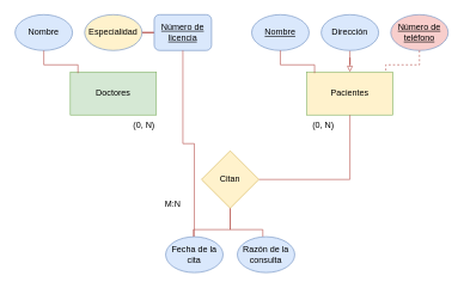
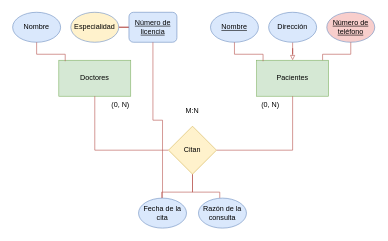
- <mxCell id="15" style="edgeStyle=orthogonalEdgeStyle;rounded=0;orthogonalLoop=1;jettySize=auto;html=1;entryX=0.917;entryY=0;entryDx=0;entryDy=0;entryPerimeter=0;endArrow=none;endFill=0;fillColor=#f8cecc;strokeColor=#b85450;dashed=1;" parent="1" source="12" target="9" edge="1"><mxGeometry relative="1" as="geometry" /></mxCell>
+ <mxCell id="15" style="edgeStyle=orthogonalEdgeStyle;rounded=0;orthogonalLoop=1;jettySize=auto;html=1;entryX=0.917;entryY=0;entryDx=0;entryDy=0;entryPerimeter=0;endArrow=none;endFill=0;fillColor=#f8cecc;strokeColor=#b85450;" parent="1" source="12" target="9" edge="1"><mxGeometry relative="1" as="geometry" /></mxCell>
- <mxCell id="9" value="Pacientes" style="rounded=0;whiteSpace=wrap;html=1;fillColor=#fff2cc;strokeColor=#82b366;" parent="1" vertex="1"><mxGeometry x="427" y="100" width="120" height="60" as="geometry" /></mxCell>
+ <mxCell id="9" value="Pacientes" style="rounded=0;whiteSpace=wrap;html=1;fillColor=#d5e8d4;strokeColor=#82b366;" parent="1" vertex="1"><mxGeometry x="427" y="100" width="120" height="60" as="geometry" /></mxCell>
+ <mxCell id="16" style="edgeStyle=orthogonalEdgeStyle;rounded=0;orthogonalLoop=1;jettySize=auto;html=1;entryX=0.5;entryY=1;entryDx=0;entryDy=0;exitX=0;exitY=0.5;exitDx=0;exitDy=0;endArrow=none;endFill=0;fillColor=#f8cecc;strokeColor=#b85450;" parent="1" source="23" target="2" edge="1"><mxGeometry relative="1" as="geometry"><mxPoint x="267" y="250" as="sourcePoint" /><mxPoint x="157" y="200" as="targetPoint" /></mxGeometry></mxCell>
- <mxCell id="24" value="M:N" style="text;html=1;align=center;verticalAlign=middle;whiteSpace=wrap;rounded=0;" parent="1" vertex="1"><mxGeometry x="210" y="270" width="60" height="30" as="geometry" /></mxCell>
+ <mxCell id="24" value="M:N" style="text;html=1;align=center;verticalAlign=middle;whiteSpace=wrap;rounded=0;" parent="1" vertex="1"><mxGeometry x="290" y="170" width="60" height="30" as="geometry" /></mxCell>
